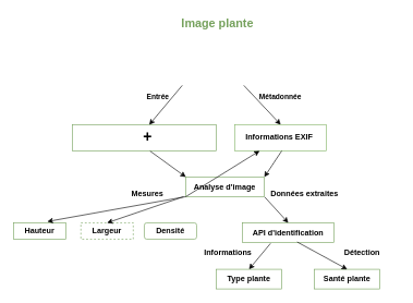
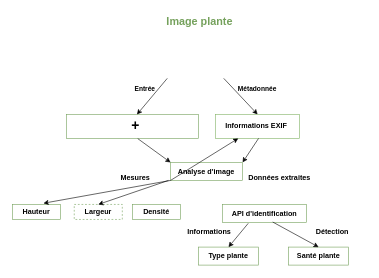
- <mxCell id="16" value="" style="endArrow=classic;html=1;rounded=0;entryX=0.5;entryY=0;entryDx=0;entryDy=0;exitX=1;exitY=1;exitDx=0;exitDy=0;" edge="1" parent="1" source="17" target="15"><mxGeometry width="50" height="50" relative="1" as="geometry"><mxPoint x="372" y="345" as="sourcePoint" /><mxPoint x="342" y="435" as="targetPoint" /></mxGeometry></mxCell>
- <mxCell id="20" value="&lt;b&gt;Densité&lt;/b&gt;" style="whiteSpace=wrap;html=1;strokeColor=#75A15C;rounded=1;" vertex="1" parent="1"><mxGeometry x="220" y="340" width="80" height="25" as="geometry" /></mxCell>
+ <mxCell id="20" value="&lt;b&gt;Densité&lt;/b&gt;" style="rounded=0;whiteSpace=wrap;html=1;strokeColor=#75A15C;" vertex="1" parent="1"><mxGeometry x="220" y="340" width="80" height="25" as="geometry" /></mxCell>
